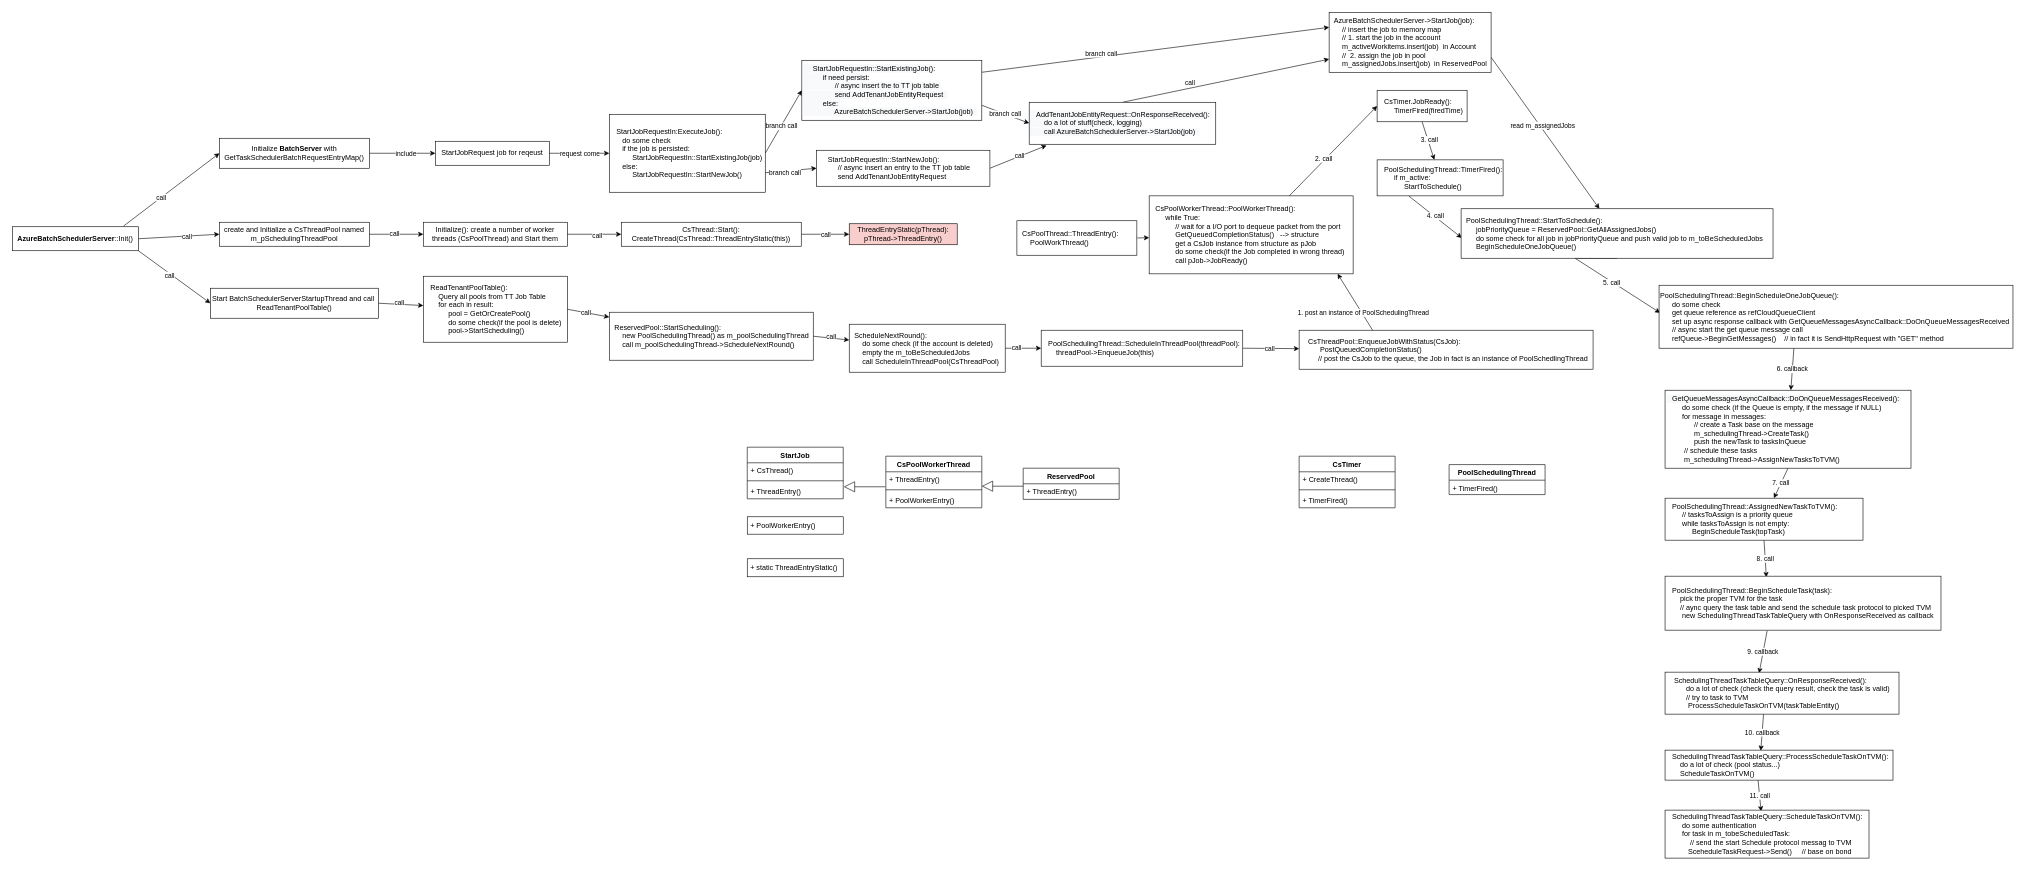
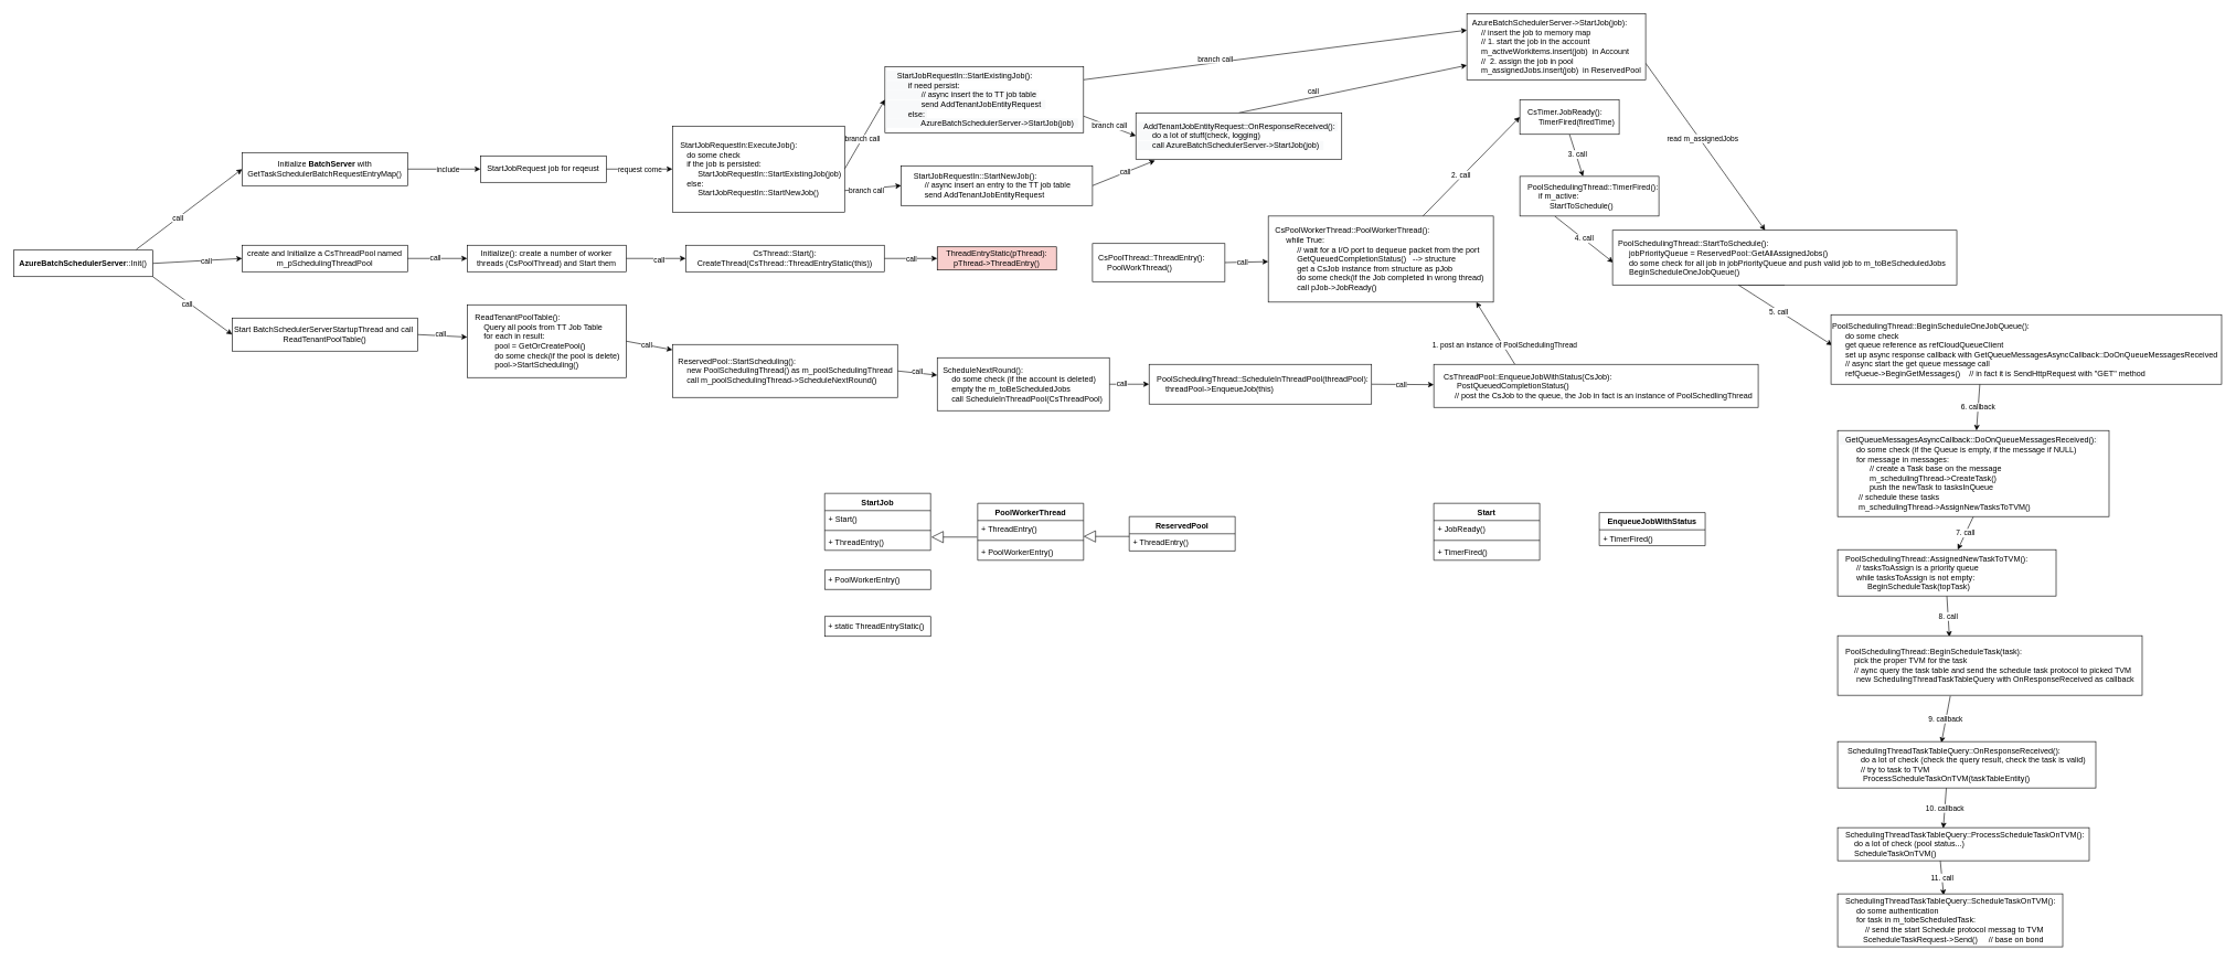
- <mxCell id="27" value="&amp;nbsp; CsPoolThread::ThreadEntry():&amp;nbsp;&lt;br&gt;&amp;nbsp; &amp;nbsp; &amp;nbsp; PoolWorkThread()" style="rounded=0;whiteSpace=wrap;html=1;align=left;" parent="1" vertex="1"><mxGeometry x="1694.5" y="367.5" width="200" height="57.5" as="geometry" /></mxCell>
+ <mxCell id="27" value="&amp;nbsp; CsPoolThread::ThreadEntry():&amp;nbsp;&lt;br&gt;&amp;nbsp; &amp;nbsp; &amp;nbsp; PoolWorkThread()" style="rounded=0;whiteSpace=wrap;html=1;align=left;" parent="1" vertex="1"><mxGeometry x="1649.5" y="367.5" width="200" height="57.5" as="geometry" /></mxCell>
- <mxCell id="103" value="CsPoolWorkerThread" style="swimlane;fontStyle=1;align=center;verticalAlign=top;childLayout=stackLayout;horizontal=1;startSize=26;horizontalStack=0;resizeParent=1;resizeParentMax=0;resizeLast=0;collapsible=1;marginBottom=0;" vertex="1" parent="1"><mxGeometry x="1476" y="760" width="160" height="86" as="geometry"><mxRectangle x="1000" y="644" width="90" height="26" as="alternateBounds" /></mxGeometry></mxCell>
+ <mxCell id="103" value="PoolWorkerThread" style="swimlane;fontStyle=1;align=center;verticalAlign=top;childLayout=stackLayout;horizontal=1;startSize=26;horizontalStack=0;resizeParent=1;resizeParentMax=0;resizeLast=0;collapsible=1;marginBottom=0;" vertex="1" parent="1"><mxGeometry x="1476" y="760" width="160" height="86" as="geometry"><mxRectangle x="1000" y="644" width="90" height="26" as="alternateBounds" /></mxGeometry></mxCell>
- <mxCell id="74" value="CsTimer" style="swimlane;fontStyle=1;align=center;verticalAlign=top;childLayout=stackLayout;horizontal=1;startSize=26;horizontalStack=0;resizeParent=1;resizeParentMax=0;resizeLast=0;collapsible=1;marginBottom=0;" parent="1" vertex="1"><mxGeometry x="2165" y="760" width="160" height="86" as="geometry" /></mxCell>
+ <mxCell id="74" value="Start" style="swimlane;fontStyle=1;align=center;verticalAlign=top;childLayout=stackLayout;horizontal=1;startSize=26;horizontalStack=0;resizeParent=1;resizeParentMax=0;resizeLast=0;collapsible=1;marginBottom=0;" parent="1" vertex="1"><mxGeometry x="2165" y="760" width="160" height="86" as="geometry" /></mxCell>
- <mxCell id="98" value="+ CsThread()" style="text;strokeColor=none;fillColor=none;align=left;verticalAlign=top;spacingLeft=4;spacingRight=4;overflow=hidden;rotatable=0;points=[[0,0.5],[1,0.5]];portConstraint=eastwest;" vertex="1" parent="97"><mxGeometry y="26" width="160" height="26" as="geometry" /></mxCell>
+ <mxCell id="98" value="+ Start()" style="text;strokeColor=none;fillColor=none;align=left;verticalAlign=top;spacingLeft=4;spacingRight=4;overflow=hidden;rotatable=0;points=[[0,0.5],[1,0.5]];portConstraint=eastwest;" vertex="1" parent="97"><mxGeometry y="26" width="160" height="26" as="geometry" /></mxCell>
- <mxCell id="78" value="PoolSchedulingThread" style="swimlane;fontStyle=1;align=center;verticalAlign=top;childLayout=stackLayout;horizontal=1;startSize=26;horizontalStack=0;resizeParent=1;resizeParentMax=0;resizeLast=0;collapsible=1;marginBottom=0;" parent="1" vertex="1"><mxGeometry x="2415" y="774" width="160" height="50" as="geometry" /></mxCell>
+ <mxCell id="78" value="EnqueueJobWithStatus" style="swimlane;fontStyle=1;align=center;verticalAlign=top;childLayout=stackLayout;horizontal=1;startSize=26;horizontalStack=0;resizeParent=1;resizeParentMax=0;resizeLast=0;collapsible=1;marginBottom=0;" parent="1" vertex="1"><mxGeometry x="2415" y="774" width="160" height="50" as="geometry" /></mxCell>
- <mxCell id="75" value="+ CreateThread() " style="text;strokeColor=none;fillColor=none;align=left;verticalAlign=top;spacingLeft=4;spacingRight=4;overflow=hidden;rotatable=0;points=[[0,0.5],[1,0.5]];portConstraint=eastwest;" parent="74" vertex="1"><mxGeometry y="26" width="160" height="26" as="geometry" /></mxCell>
+ <mxCell id="75" value="+ JobReady() " style="text;strokeColor=none;fillColor=none;align=left;verticalAlign=top;spacingLeft=4;spacingRight=4;overflow=hidden;rotatable=0;points=[[0,0.5],[1,0.5]];portConstraint=eastwest;" parent="74" vertex="1"><mxGeometry y="26" width="160" height="26" as="geometry" /></mxCell>
